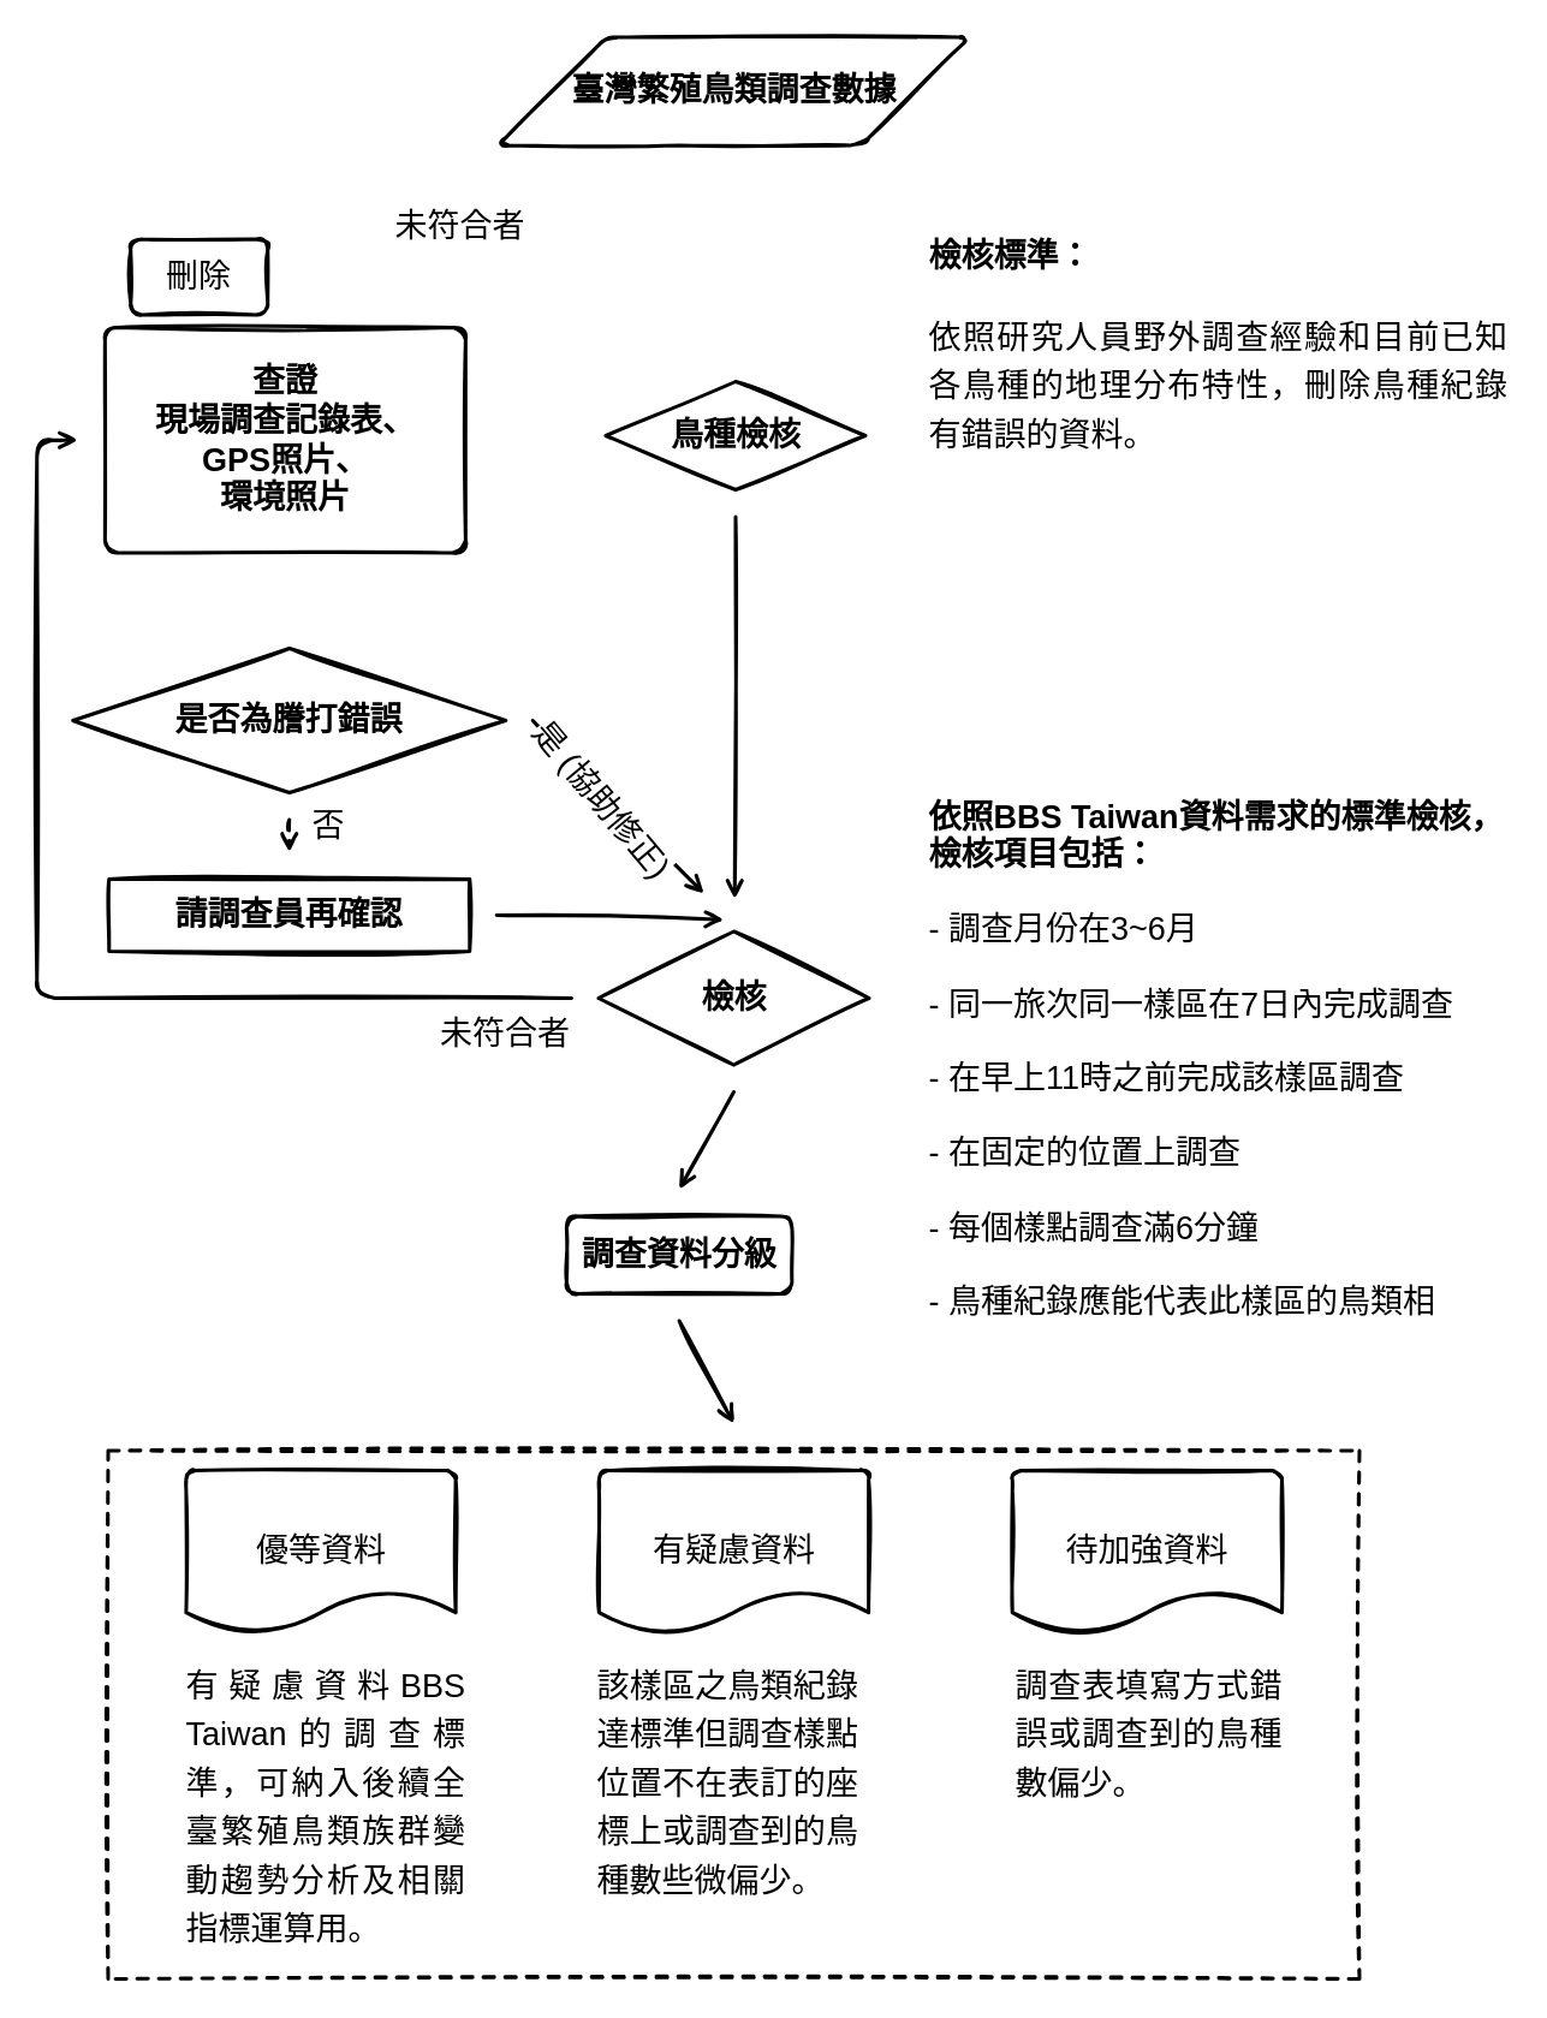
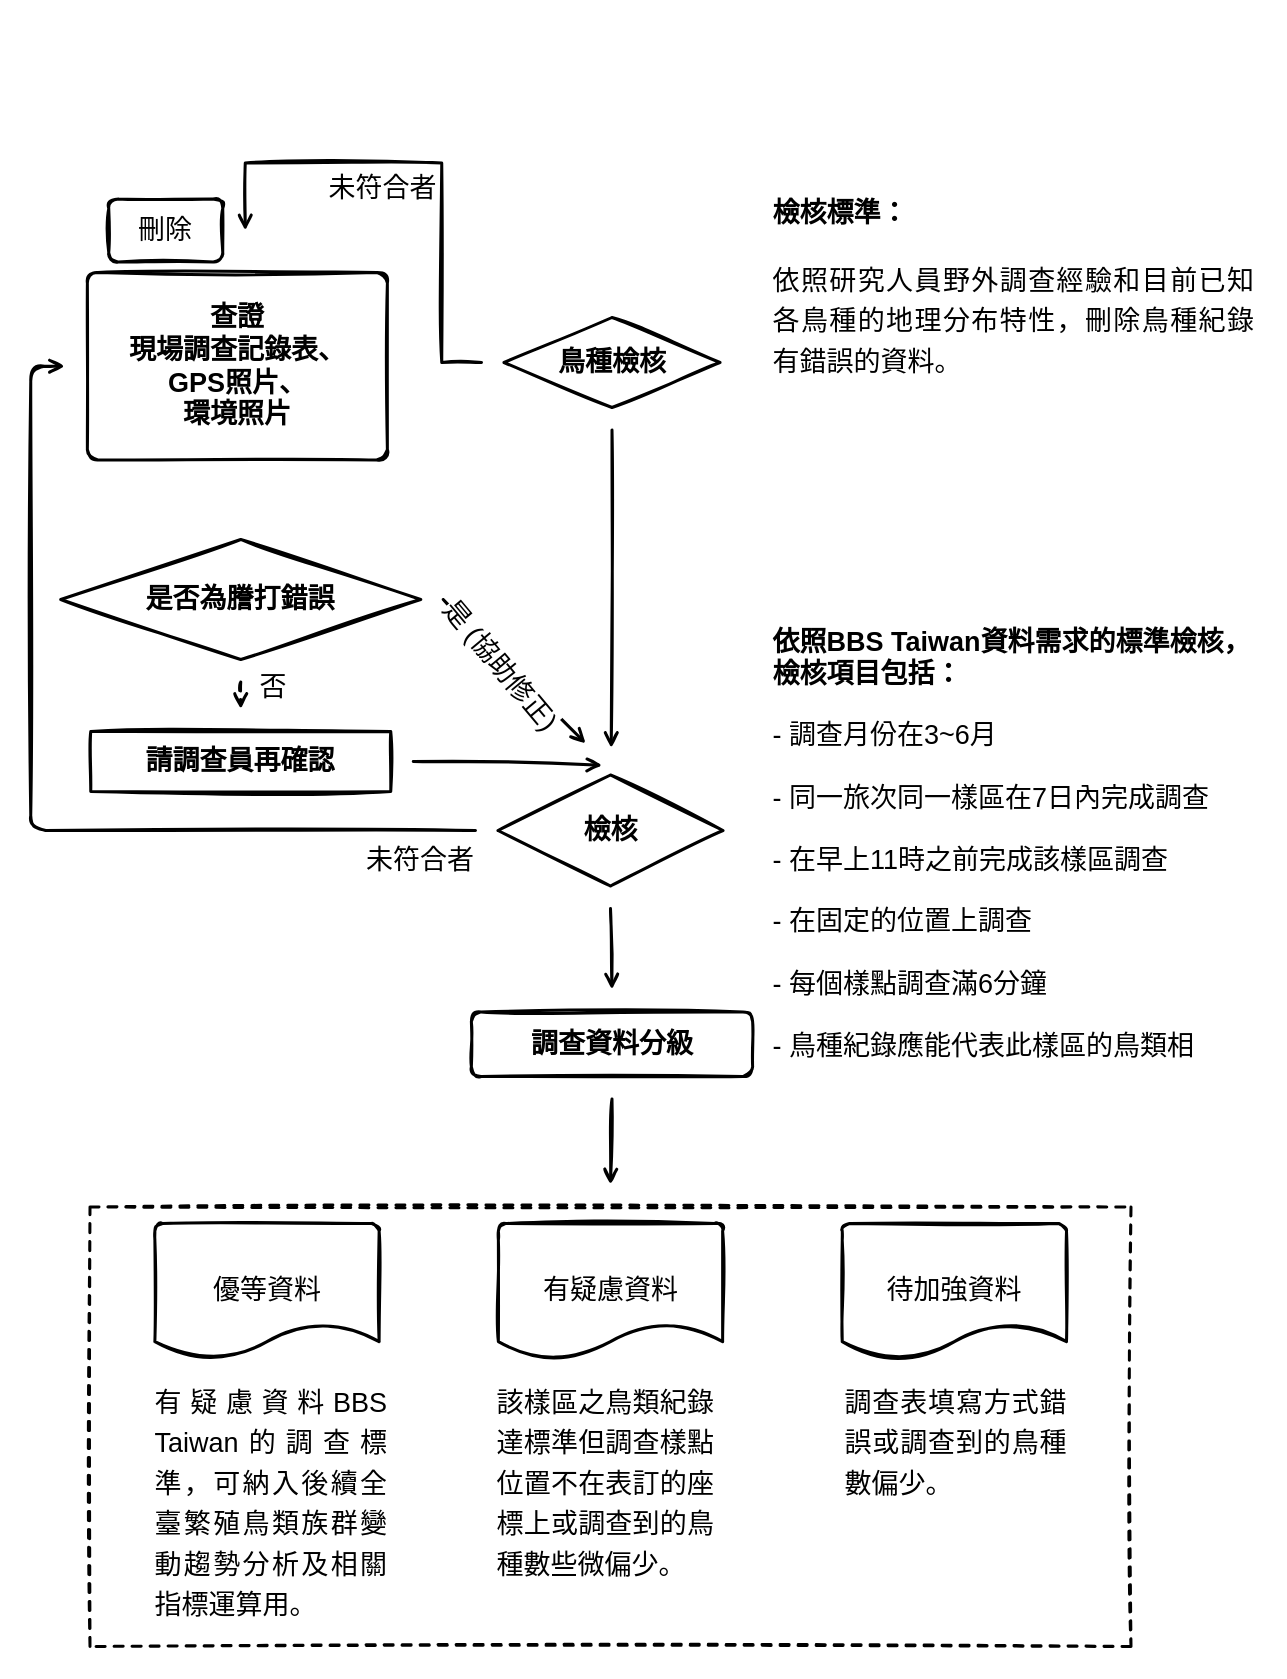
- <mxCell id="3" value="&lt;b&gt;臺灣繁殖鳥類調查數據&lt;/b&gt;" style="shape=parallelogram;html=1;strokeWidth=2;perimeter=parallelogramPerimeter;whiteSpace=wrap;rounded=1;arcSize=12;size=0.23;fontFamily=Helvetica;fontSize=18;align=center;sketch=1;perimeterSpacing=8;" parent="1" vertex="1"><mxGeometry x="275.75" y="20" width="261.5" height="60" as="geometry" /></mxCell>
+ <mxCell id="23" value="" style="endArrow=open;html=1;rounded=0;exitX=0;exitY=0.5;exitDx=0;exitDy=0;edgeStyle=orthogonalEdgeStyle;sketch=1;endFill=0;strokeWidth=2;entryX=1;entryY=0.5;entryDx=0;entryDy=0;" parent="1" source="20" target="25" edge="1"><mxGeometry width="50" height="50" relative="1" as="geometry"><mxPoint x="396" y="434" as="sourcePoint" /><mxPoint x="207" y="127" as="targetPoint" /><Array as="points"><mxPoint x="294" y="241" /><mxPoint x="294" y="108" /></Array></mxGeometry></mxCell>
- <mxCell id="26" value="&lt;p style=&quot;line-height: 115%; font-size: 18px;&quot; class=&quot;MsoNormal&quot;&gt;&lt;b&gt;&lt;span style=&quot;font-size: 18px;&quot;&gt;依照&lt;/span&gt;&lt;span lang=&quot;EN-US&quot; style=&quot;font-size: 18px;&quot;&gt;BBS Taiwan&lt;/span&gt;&lt;span style=&quot;font-size: 18px;&quot;&gt;資料需求的標準檢核，&lt;/span&gt;&lt;/b&gt;&lt;span lang=&quot;EN-US&quot; style=&quot;font-size: 18px;&quot;&gt;&lt;br&gt;&lt;/span&gt;&lt;span style=&quot;font-size: 18px;&quot;&gt;&lt;b&gt;檢核項目包括：&lt;/b&gt;&lt;/span&gt;&lt;span lang=&quot;EN-US&quot; style=&quot;font-size: 18px;&quot;&gt;&lt;br style=&quot;font-size: 18px;&quot;&gt;&lt;br&gt;- &lt;/span&gt;&lt;span style=&quot;font-size: 18px;&quot;&gt;調查月份在&lt;/span&gt;&lt;span lang=&quot;EN-US&quot; style=&quot;font-size: 18px;&quot;&gt;3~6&lt;/span&gt;&lt;span style=&quot;font-size: 18px;&quot;&gt;月&lt;/span&gt;&lt;span lang=&quot;EN-US&quot; style=&quot;font-size: 18px;&quot;&gt;&amp;nbsp;&lt;br style=&quot;font-size: 18px;&quot;&gt;&lt;br&gt;- &lt;/span&gt;&lt;span style=&quot;font-size: 18px;&quot;&gt;同一旅次同一樣區在&lt;/span&gt;&lt;span lang=&quot;EN-US&quot; style=&quot;font-size: 18px;&quot;&gt;7&lt;/span&gt;&lt;span style=&quot;font-size: 18px;&quot;&gt;日內完成調查&lt;/span&gt;&lt;span lang=&quot;EN-US&quot; style=&quot;font-size: 18px;&quot;&gt;&lt;br style=&quot;font-size: 18px;&quot;&gt;&lt;br&gt;- &lt;/span&gt;&lt;span style=&quot;font-size: 18px;&quot;&gt;在早上&lt;/span&gt;&lt;span lang=&quot;EN-US&quot; style=&quot;font-size: 18px;&quot;&gt;11&lt;/span&gt;&lt;span style=&quot;font-size: 18px;&quot;&gt;時之前完成該樣區調查&lt;/span&gt;&lt;span lang=&quot;EN-US&quot; style=&quot;font-size: 18px;&quot;&gt;&lt;br style=&quot;font-size: 18px;&quot;&gt;&lt;br&gt;- &lt;/span&gt;&lt;span style=&quot;font-size: 18px;&quot;&gt;在固定的位置上調查&lt;/span&gt;&lt;span lang=&quot;EN-US&quot; style=&quot;font-size: 18px;&quot;&gt;&lt;br style=&quot;font-size: 18px;&quot;&gt;&lt;br&gt;- &lt;/span&gt;&lt;span style=&quot;font-size: 18px;&quot;&gt;每個樣點調查滿&lt;/span&gt;&lt;span lang=&quot;EN-US&quot; style=&quot;font-size: 18px;&quot;&gt;6&lt;/span&gt;&lt;span style=&quot;font-size: 18px;&quot;&gt;分鐘&lt;/span&gt;&lt;span lang=&quot;EN-US&quot; style=&quot;font-size: 18px;&quot;&gt;&lt;br style=&quot;font-size: 18px;&quot;&gt;&lt;br&gt;- &lt;/span&gt;&lt;span style=&quot;font-size: 18px;&quot;&gt;鳥種紀錄應能代表此樣區的鳥類相&lt;/span&gt;&lt;span lang=&quot;EN-US&quot; style=&quot;font-size: 18px;&quot;&gt;&lt;/span&gt;&lt;/p&gt;" style="text;whiteSpace=wrap;html=1;fontSize=18;" parent="1" vertex="1"><mxGeometry x="513" y="418" width="323" height="348" as="geometry" /></mxCell>
+ <mxCell id="26" value="&lt;p style=&quot;line-height: 115%; font-size: 18px;&quot; class=&quot;MsoNormal&quot;&gt;&lt;b&gt;&lt;span style=&quot;font-size: 18px;&quot;&gt;依照&lt;/span&gt;&lt;span lang=&quot;EN-US&quot; style=&quot;font-size: 18px;&quot;&gt;BBS Taiwan&lt;/span&gt;&lt;span style=&quot;font-size: 18px;&quot;&gt;資料需求的標準檢核，&lt;/span&gt;&lt;/b&gt;&lt;span lang=&quot;EN-US&quot; style=&quot;font-size: 18px;&quot;&gt;&lt;br&gt;&lt;/span&gt;&lt;span style=&quot;font-size: 18px;&quot;&gt;&lt;b&gt;檢核項目包括：&lt;/b&gt;&lt;/span&gt;&lt;span lang=&quot;EN-US&quot; style=&quot;font-size: 18px;&quot;&gt;&lt;br style=&quot;font-size: 18px;&quot;&gt;&lt;br&gt;- &lt;/span&gt;&lt;span style=&quot;font-size: 18px;&quot;&gt;調查月份在&lt;/span&gt;&lt;span lang=&quot;EN-US&quot; style=&quot;font-size: 18px;&quot;&gt;3~6&lt;/span&gt;&lt;span style=&quot;font-size: 18px;&quot;&gt;月&lt;/span&gt;&lt;span lang=&quot;EN-US&quot; style=&quot;font-size: 18px;&quot;&gt;&amp;nbsp;&lt;br style=&quot;font-size: 18px;&quot;&gt;&lt;br&gt;- &lt;/span&gt;&lt;span style=&quot;font-size: 18px;&quot;&gt;同一旅次同一樣區在&lt;/span&gt;&lt;span lang=&quot;EN-US&quot; style=&quot;font-size: 18px;&quot;&gt;7&lt;/span&gt;&lt;span style=&quot;font-size: 18px;&quot;&gt;日內完成調查&lt;/span&gt;&lt;span lang=&quot;EN-US&quot; style=&quot;font-size: 18px;&quot;&gt;&lt;br style=&quot;font-size: 18px;&quot;&gt;&lt;br&gt;- &lt;/span&gt;&lt;span style=&quot;font-size: 18px;&quot;&gt;在早上&lt;/span&gt;&lt;span lang=&quot;EN-US&quot; style=&quot;font-size: 18px;&quot;&gt;11&lt;/span&gt;&lt;span style=&quot;font-size: 18px;&quot;&gt;時之前完成該樣區調查&lt;/span&gt;&lt;span lang=&quot;EN-US&quot; style=&quot;font-size: 18px;&quot;&gt;&lt;br style=&quot;font-size: 18px;&quot;&gt;&lt;br&gt;- &lt;/span&gt;&lt;span style=&quot;font-size: 18px;&quot;&gt;在固定的位置上調查&lt;/span&gt;&lt;span lang=&quot;EN-US&quot; style=&quot;font-size: 18px;&quot;&gt;&lt;br style=&quot;font-size: 18px;&quot;&gt;&lt;br&gt;- &lt;/span&gt;&lt;span style=&quot;font-size: 18px;&quot;&gt;每個樣點調查滿&lt;/span&gt;&lt;span lang=&quot;EN-US&quot; style=&quot;font-size: 18px;&quot;&gt;6&lt;/span&gt;&lt;span style=&quot;font-size: 18px;&quot;&gt;分鐘&lt;/span&gt;&lt;span lang=&quot;EN-US&quot; style=&quot;font-size: 18px;&quot;&gt;&lt;br style=&quot;font-size: 18px;&quot;&gt;&lt;br&gt;- &lt;/span&gt;&lt;span style=&quot;font-size: 18px;&quot;&gt;鳥種紀錄應能代表此樣區的鳥類相&lt;/span&gt;&lt;span lang=&quot;EN-US&quot; style=&quot;font-size: 18px;&quot;&gt;&lt;/span&gt;&lt;/p&gt;" style="text;whiteSpace=wrap;html=1;fontSize=18;" parent="1" vertex="1"><mxGeometry x="513" y="393" width="323" height="348" as="geometry" /></mxCell>
- <mxCell id="15" value="&lt;b&gt;調查資料分級&lt;/b&gt;" style="rounded=1;whiteSpace=wrap;html=1;fontFamily=Helvetica;fontSize=18;fontColor=default;align=center;strokeColor=default;strokeWidth=2;fillColor=default;sketch=1;perimeterSpacing=15;" parent="1" vertex="1"><mxGeometry x="313.75" y="674" width="125" height="43" as="geometry" /></mxCell>
+ <mxCell id="15" value="&lt;b&gt;調查資料分級&lt;/b&gt;" style="rounded=1;whiteSpace=wrap;html=1;fontFamily=Helvetica;fontSize=18;fontColor=default;align=center;strokeColor=default;strokeWidth=2;fillColor=default;sketch=1;perimeterSpacing=15;" parent="1" vertex="1"><mxGeometry x="313.75" y="674" width="187.5" height="43" as="geometry" /></mxCell>
